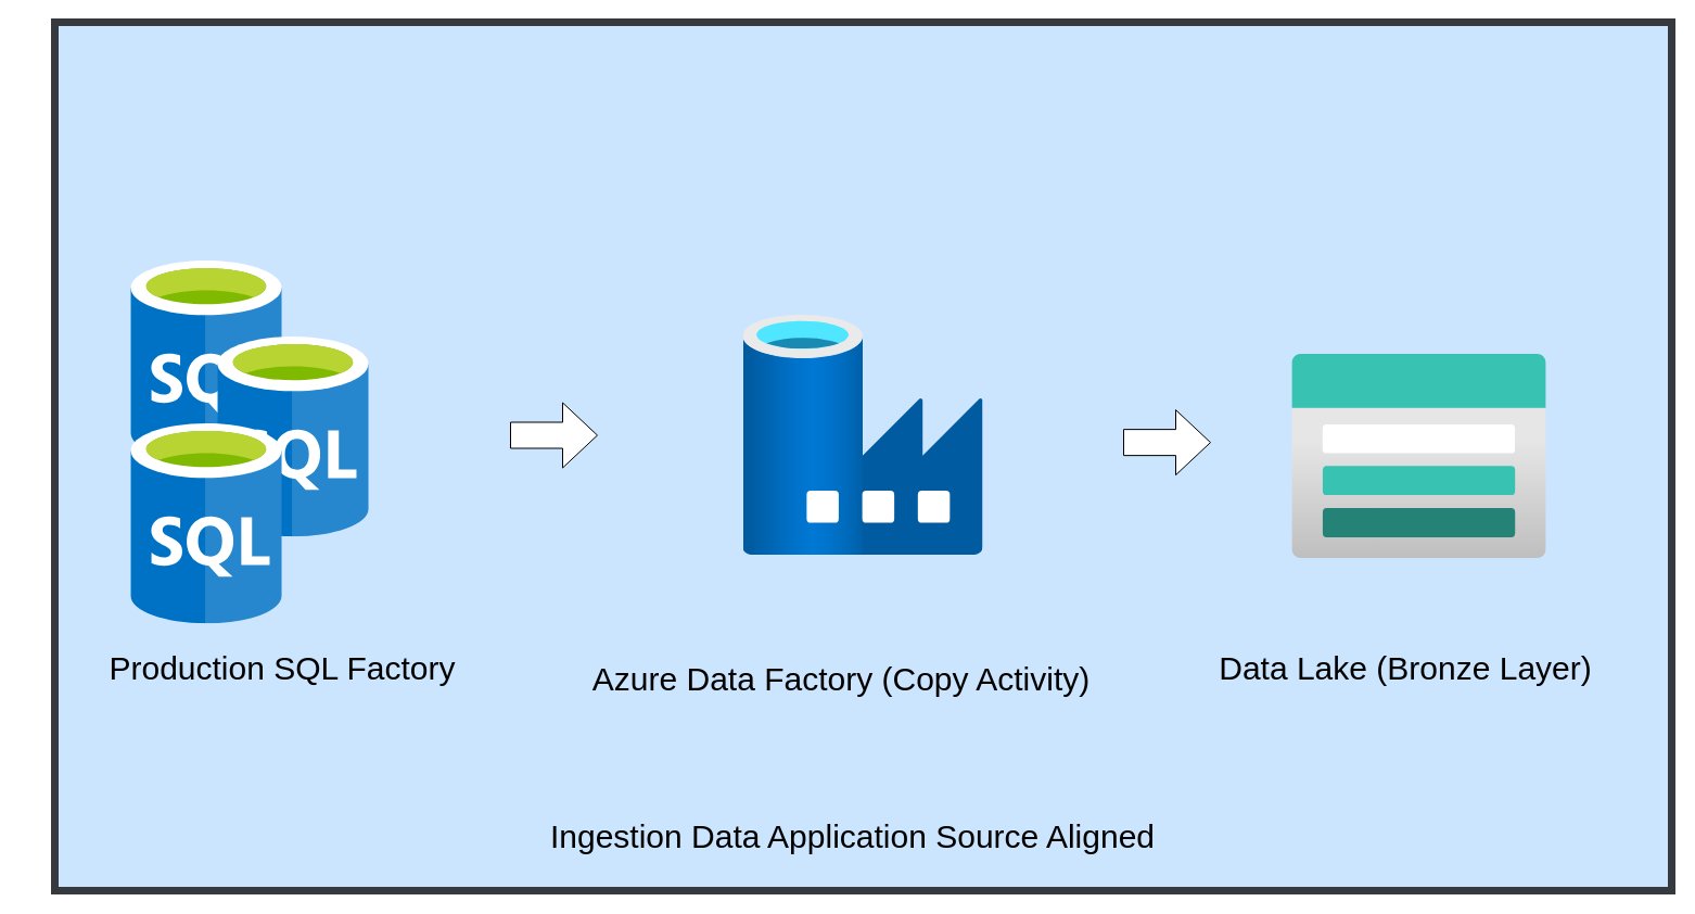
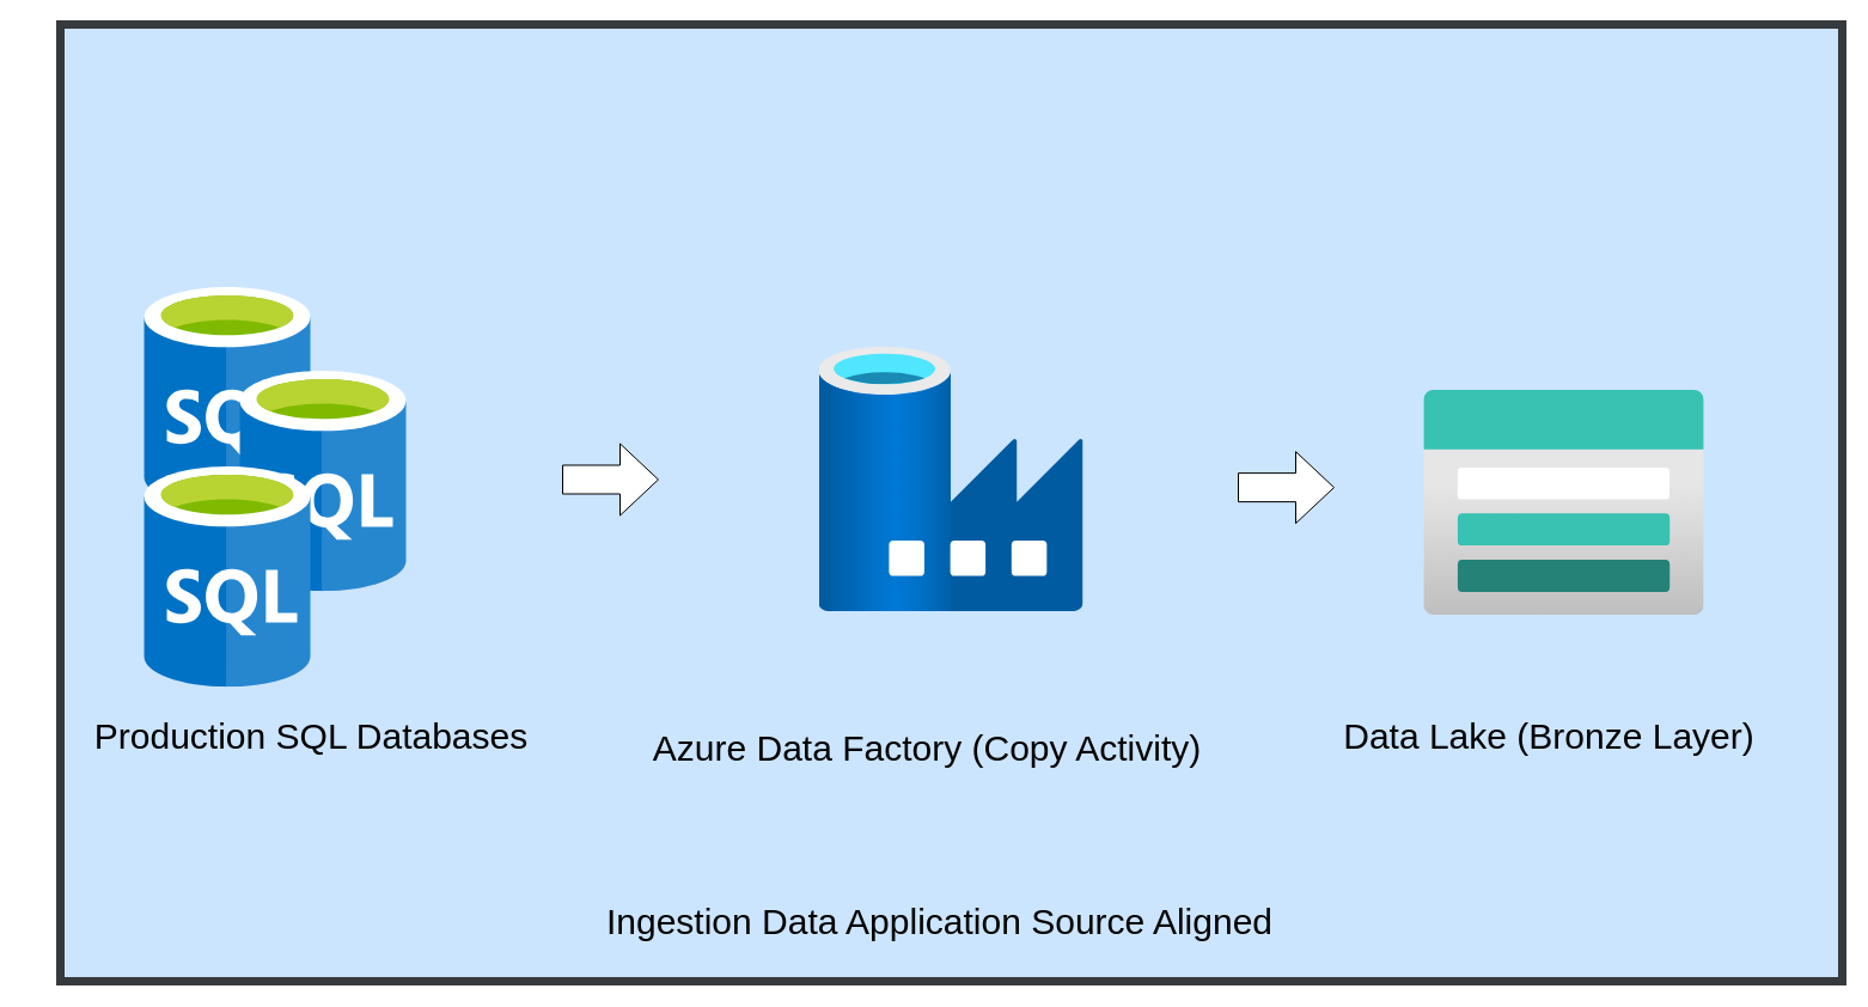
- <mxCell id="12" value="&lt;font style=&quot;font-size: 30px;&quot;&gt;Production SQL Factory&lt;/font&gt;" style="text;html=1;strokeColor=none;fillColor=none;align=center;verticalAlign=middle;whiteSpace=wrap;rounded=0;fontColor=#000000;" vertex="1" parent="1"><mxGeometry x="20" y="600" width="480" height="30" as="geometry" /></mxCell>
+ <mxCell id="12" value="&lt;font style=&quot;font-size: 30px;&quot;&gt;Production SQL Databases&lt;/font&gt;" style="text;html=1;strokeColor=none;fillColor=none;align=center;verticalAlign=middle;whiteSpace=wrap;rounded=0;fontColor=#000000;" vertex="1" parent="1"><mxGeometry x="20" y="600" width="480" height="30" as="geometry" /></mxCell>
